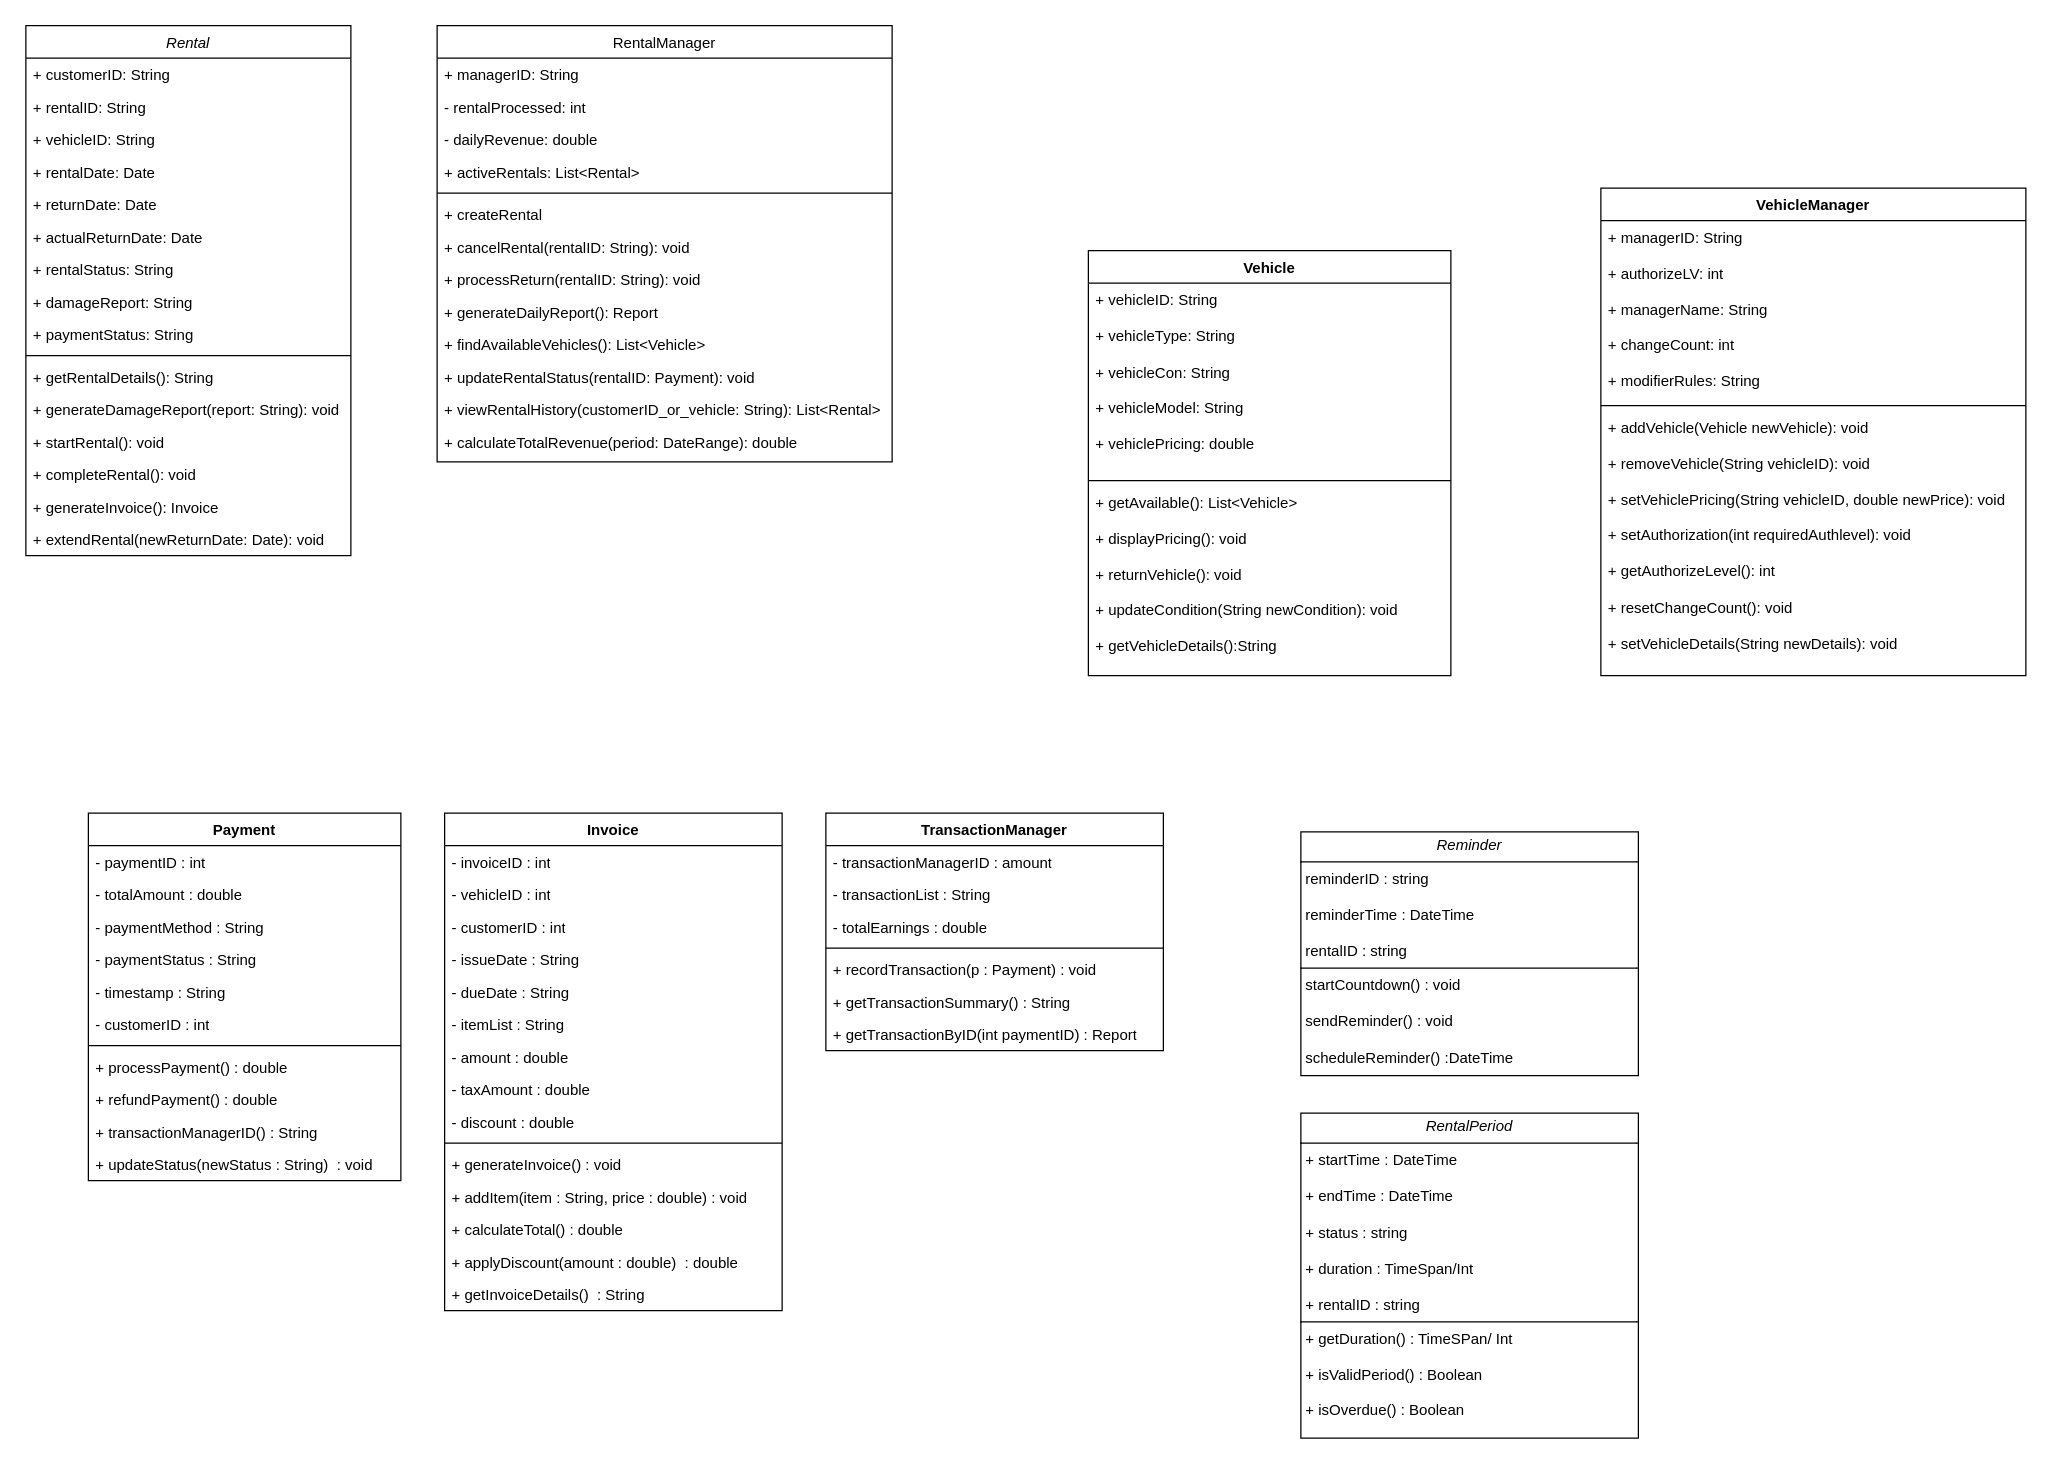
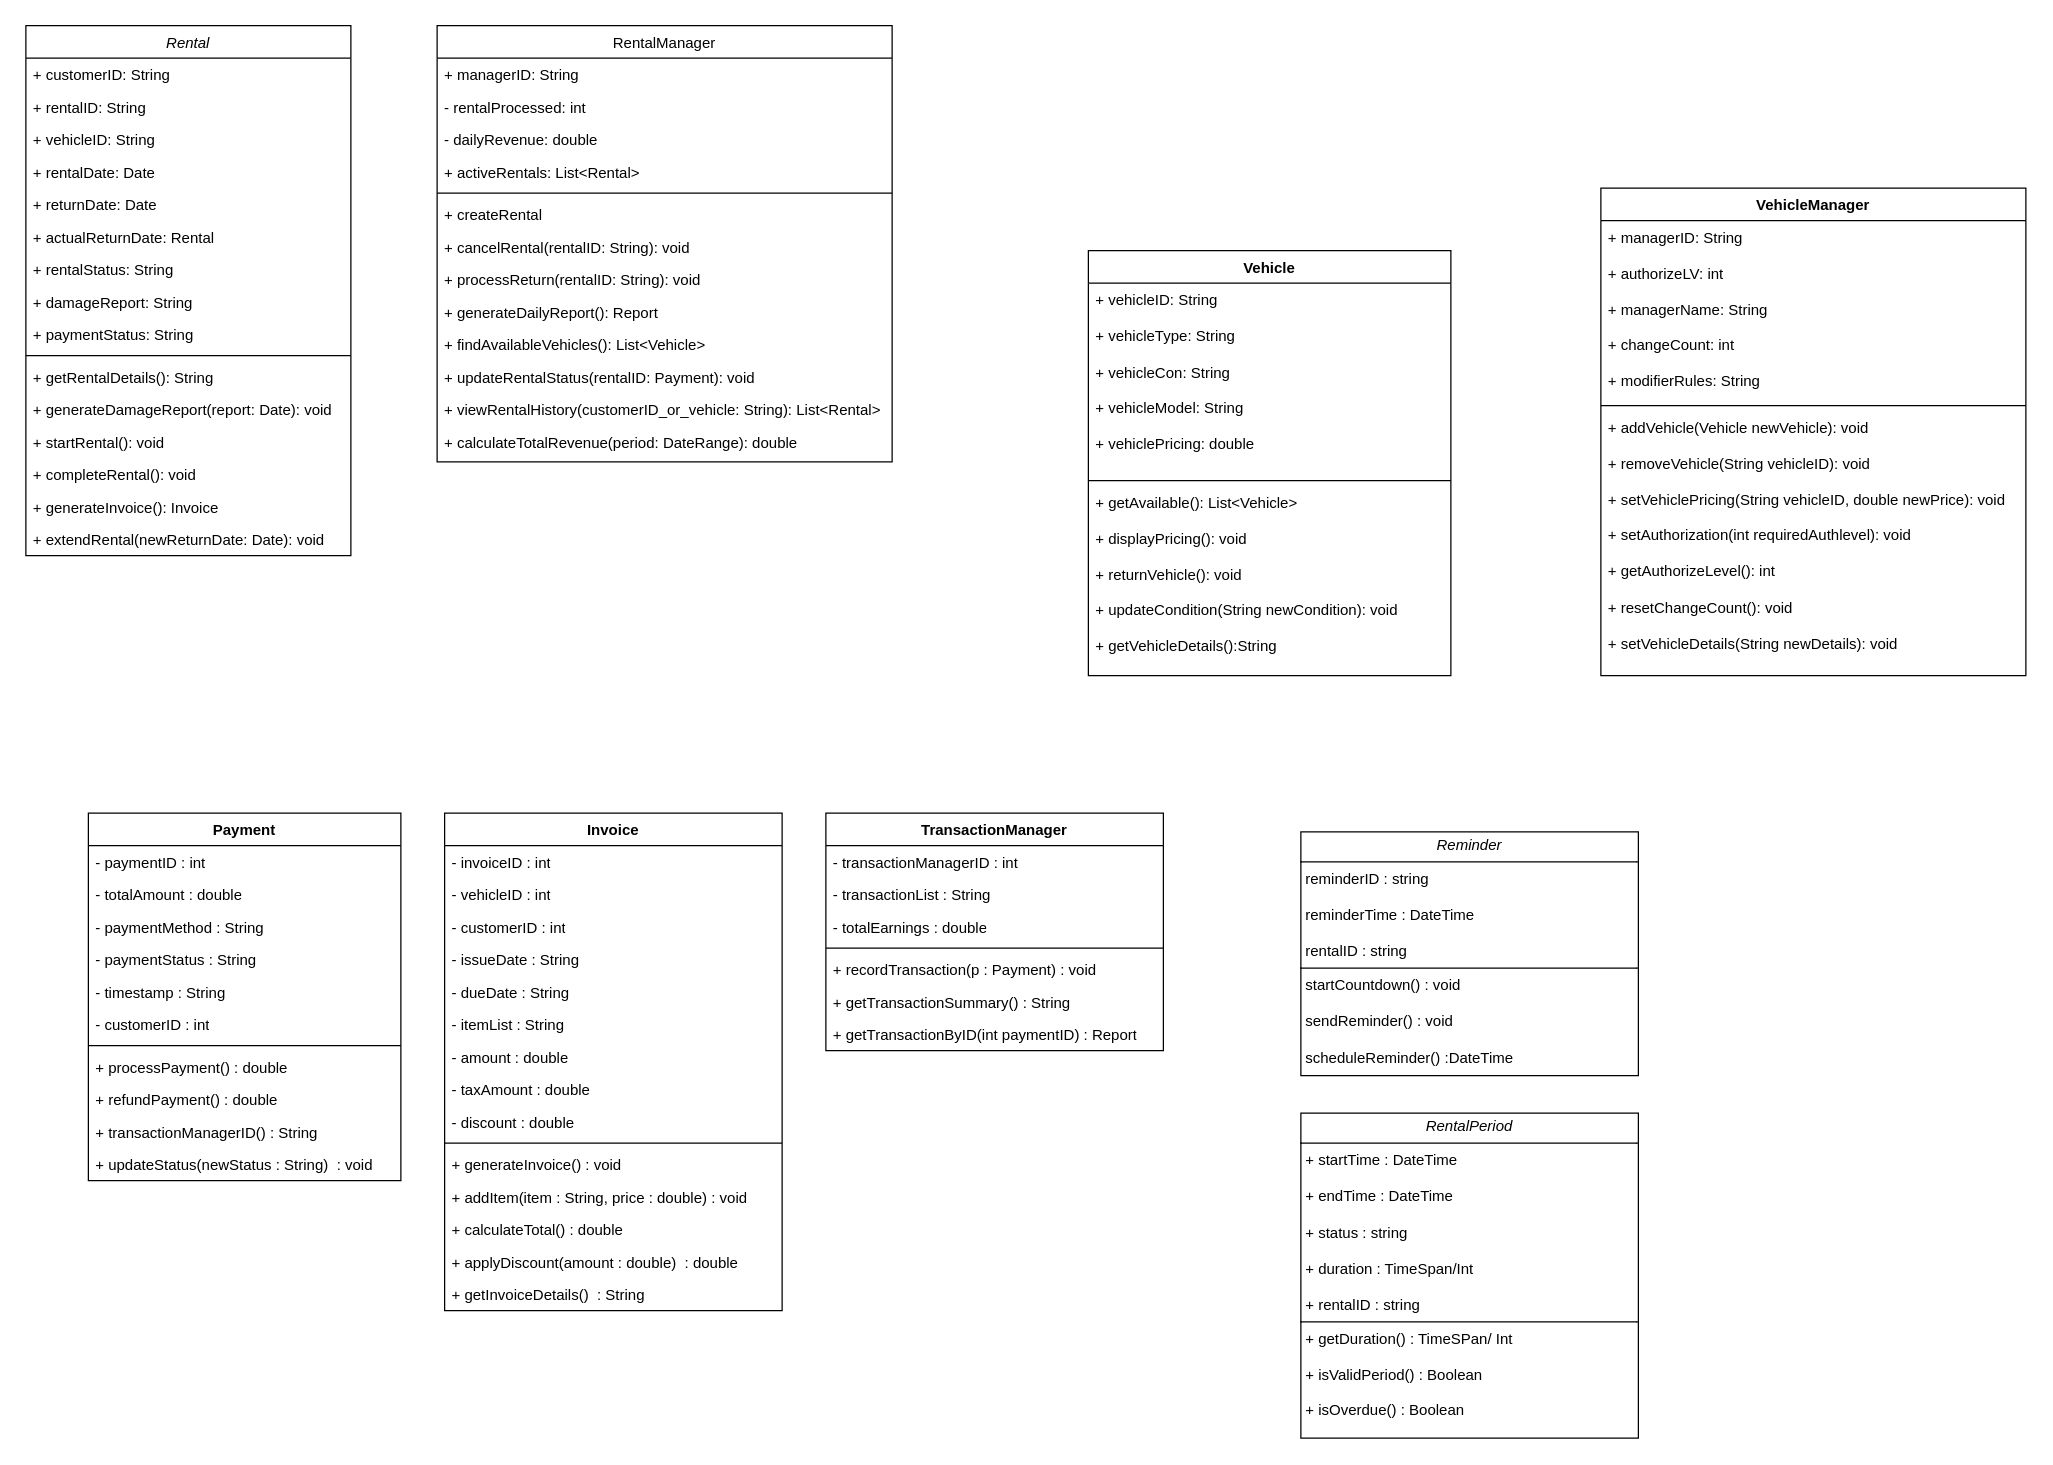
- <mxCell id="8" value="+ actualReturnDate: Date" style="text;align=left;verticalAlign=top;spacingLeft=4;spacingRight=4;overflow=hidden;rotatable=0;points=[[0,0.5],[1,0.5]];portConstraint=eastwest;" parent="2" vertex="1"><mxGeometry y="156" width="260" height="26" as="geometry" /></mxCell>
+ <mxCell id="8" value="+ actualReturnDate: Rental" style="text;align=left;verticalAlign=top;spacingLeft=4;spacingRight=4;overflow=hidden;rotatable=0;points=[[0,0.5],[1,0.5]];portConstraint=eastwest;" parent="2" vertex="1"><mxGeometry y="156" width="260" height="26" as="geometry" /></mxCell>
- <mxCell id="14" value="+ generateDamageReport(report: String): void" style="text;align=left;verticalAlign=top;spacingLeft=4;spacingRight=4;overflow=hidden;rotatable=0;points=[[0,0.5],[1,0.5]];portConstraint=eastwest;" parent="2" vertex="1"><mxGeometry y="294" width="260" height="26" as="geometry" /></mxCell>
+ <mxCell id="14" value="+ generateDamageReport(report: Date): void" style="text;align=left;verticalAlign=top;spacingLeft=4;spacingRight=4;overflow=hidden;rotatable=0;points=[[0,0.5],[1,0.5]];portConstraint=eastwest;" parent="2" vertex="1"><mxGeometry y="294" width="260" height="26" as="geometry" /></mxCell>
- <mxCell id="62" value="- transactionManagerID&amp;nbsp;: amount" style="text;strokeColor=none;fillColor=none;align=left;verticalAlign=top;spacingLeft=4;spacingRight=4;overflow=hidden;rotatable=0;points=[[0,0.5],[1,0.5]];portConstraint=eastwest;whiteSpace=wrap;html=1;" parent="61" vertex="1"><mxGeometry y="26" width="270" height="26" as="geometry" /></mxCell>
+ <mxCell id="62" value="- transactionManagerID&amp;nbsp;: int" style="text;strokeColor=none;fillColor=none;align=left;verticalAlign=top;spacingLeft=4;spacingRight=4;overflow=hidden;rotatable=0;points=[[0,0.5],[1,0.5]];portConstraint=eastwest;whiteSpace=wrap;html=1;" parent="61" vertex="1"><mxGeometry y="26" width="270" height="26" as="geometry" /></mxCell>
